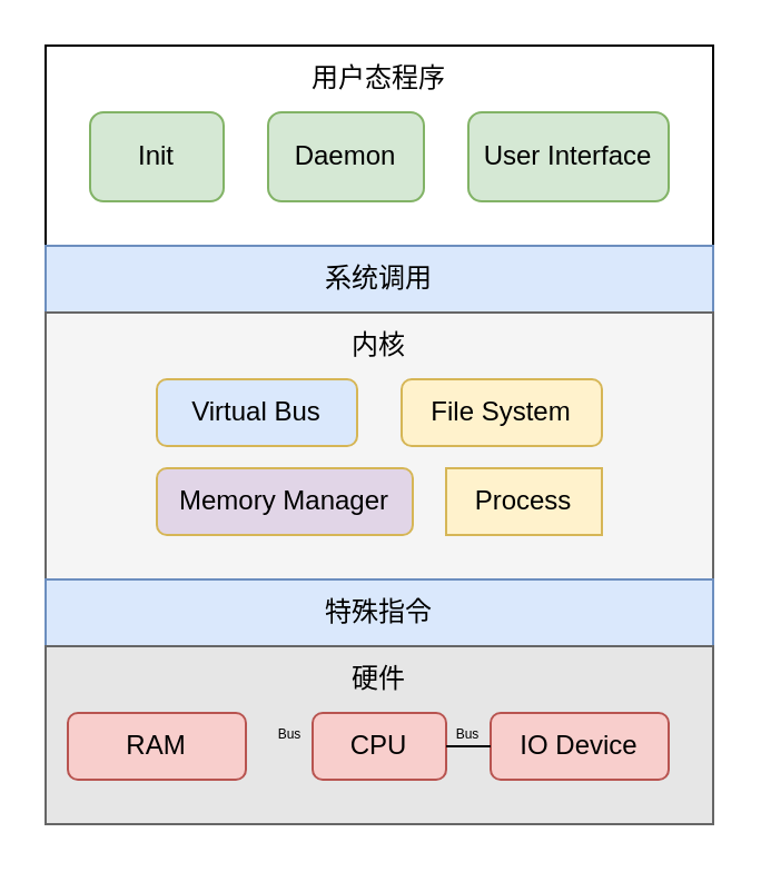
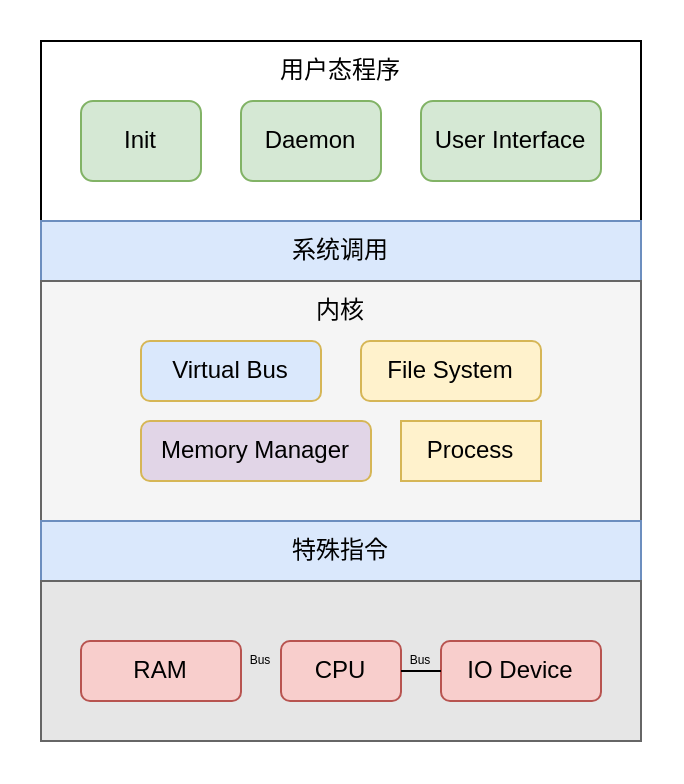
- <mxCell id="16" value="硬件" style="text;html=1;align=center;verticalAlign=middle;whiteSpace=wrap;rounded=0;" parent="1" vertex="1"><mxGeometry x="140" y="290" width="60" height="30" as="geometry" /></mxCell>
- <mxCell id="18" value="&lt;div&gt;RAM&lt;/div&gt;" style="rounded=1;whiteSpace=wrap;html=1;fillColor=#f8cecc;strokeColor=#b85450;" parent="1" vertex="1"><mxGeometry x="30" y="320" width="80" height="30" as="geometry" /></mxCell>
+ <mxCell id="18" value="&lt;div&gt;RAM&lt;/div&gt;" style="rounded=1;whiteSpace=wrap;html=1;fillColor=#f8cecc;strokeColor=#b85450;" parent="1" vertex="1"><mxGeometry x="40" y="320" width="80" height="30" as="geometry" /></mxCell>
